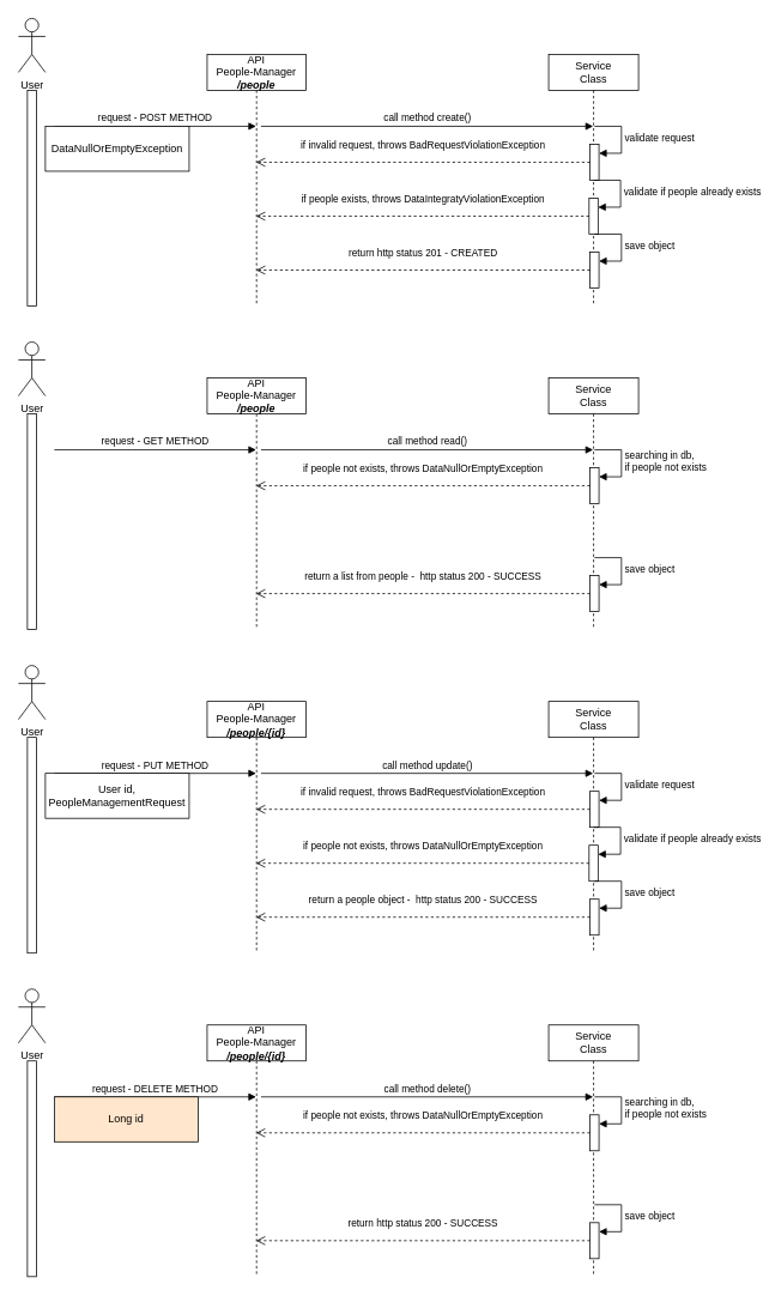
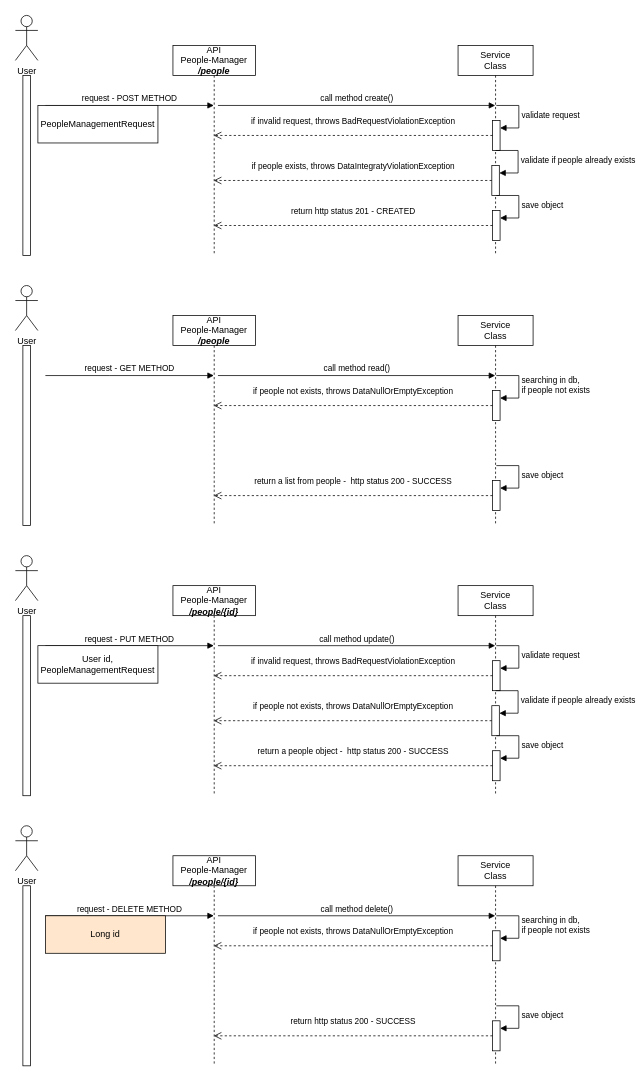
- <mxCell id="6" value="DataNullOrEmptyException" style="html=1;whiteSpace=wrap;" parent="1" vertex="1"><mxGeometry x="50" y="140" width="160" height="50" as="geometry" /></mxCell>
+ <mxCell id="6" value="PeopleManagementRequest" style="html=1;whiteSpace=wrap;" parent="1" vertex="1"><mxGeometry x="50" y="140" width="160" height="50" as="geometry" /></mxCell>
